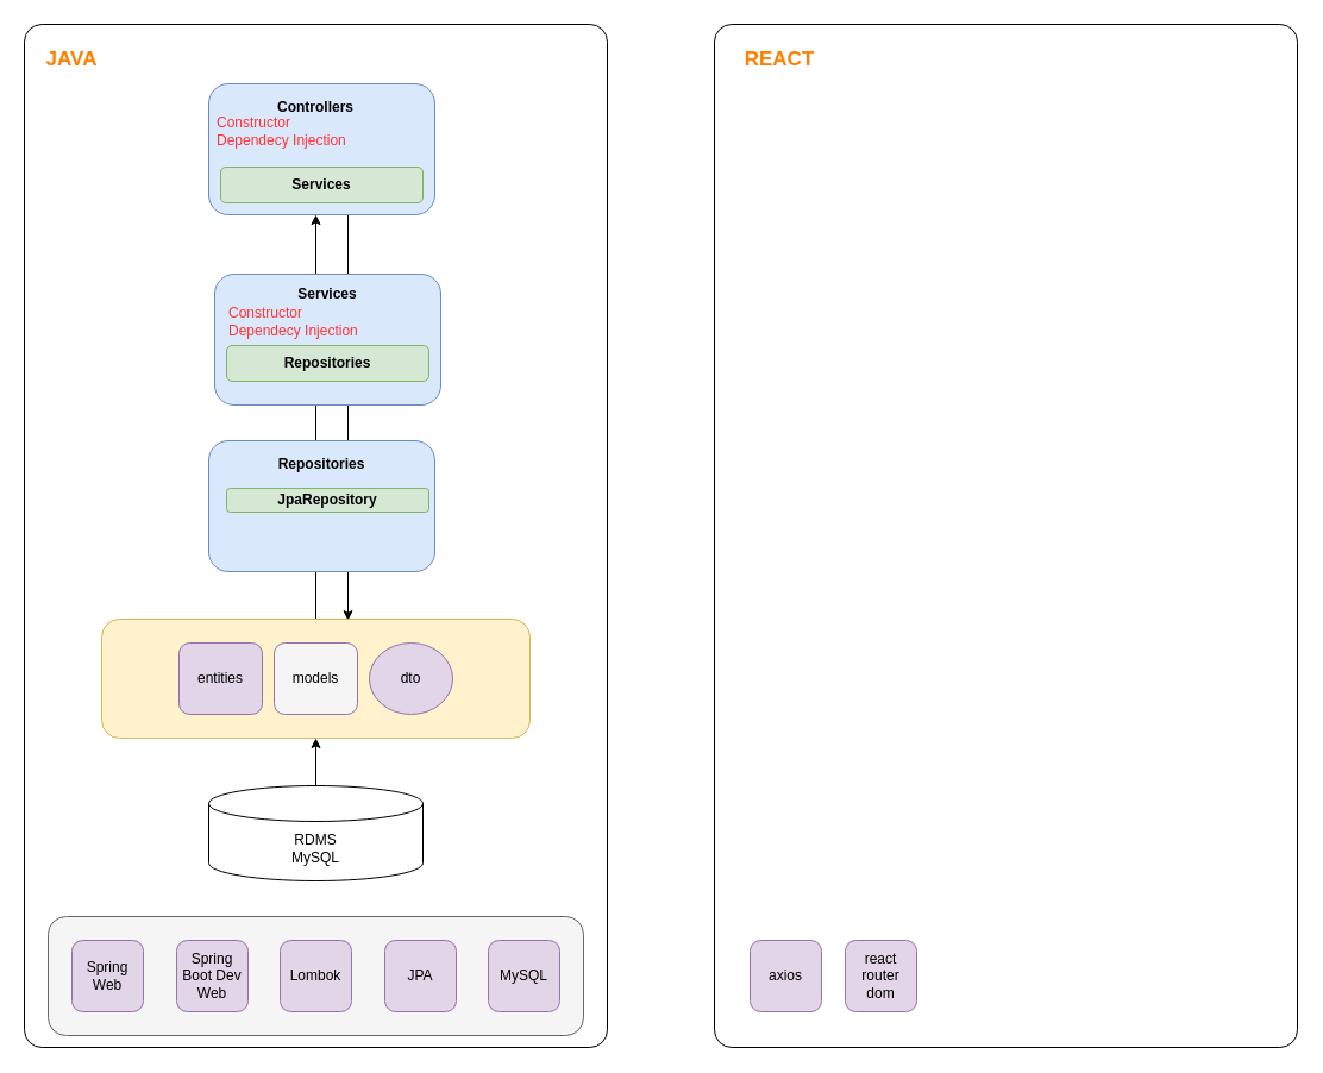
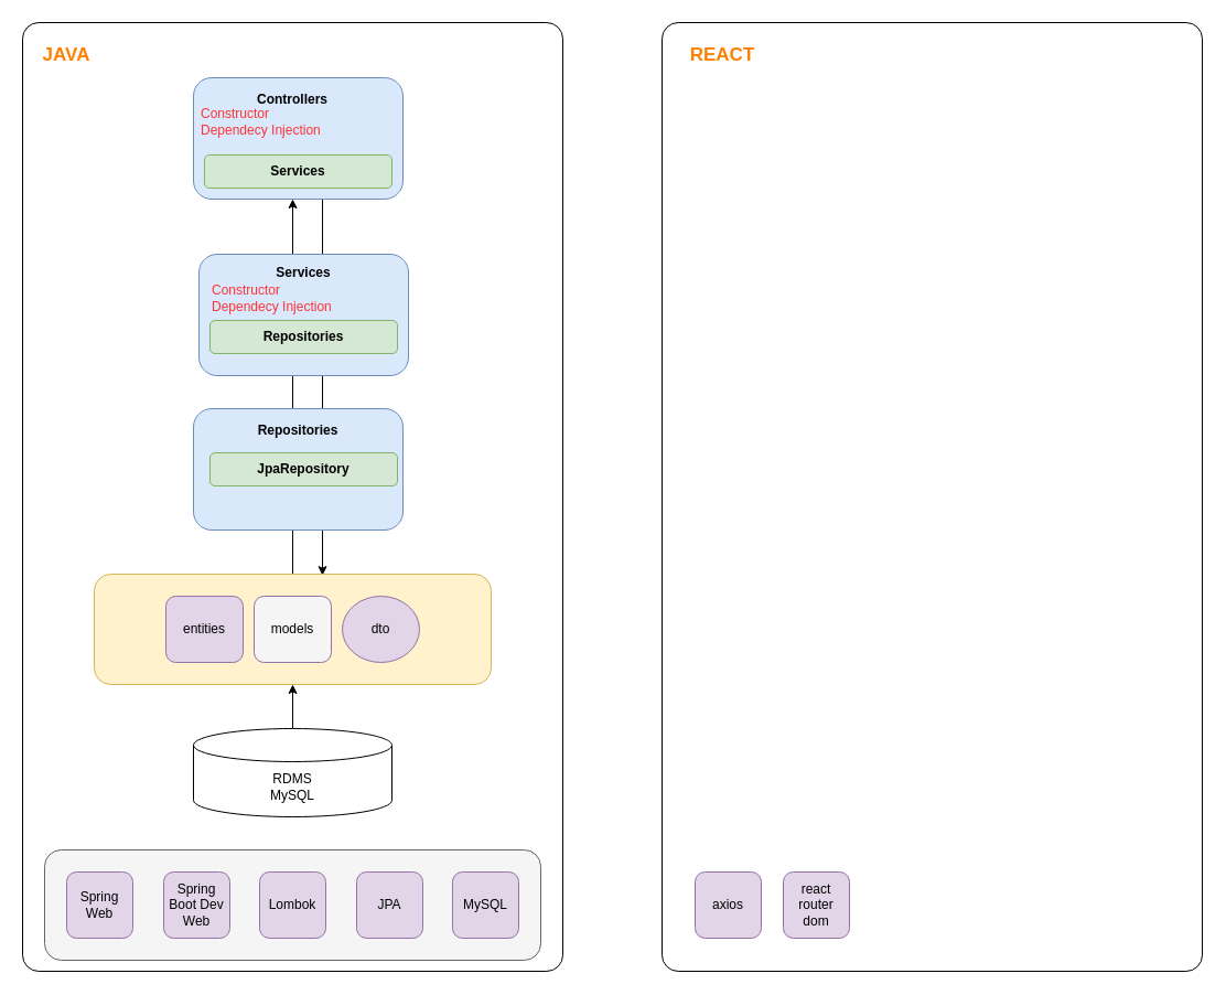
- <mxCell id="28" value="JpaRepository" style="rounded=1;whiteSpace=wrap;html=1;fillColor=#d5e8d4;strokeColor=#82b366;fontStyle=1" vertex="1" parent="1"><mxGeometry x="190" y="410" width="170" height="20" as="geometry" /></mxCell>
+ <mxCell id="28" value="JpaRepository" style="rounded=1;whiteSpace=wrap;html=1;fillColor=#d5e8d4;strokeColor=#82b366;fontStyle=1" vertex="1" parent="1"><mxGeometry x="190" y="410" width="170" height="30" as="geometry" /></mxCell>
